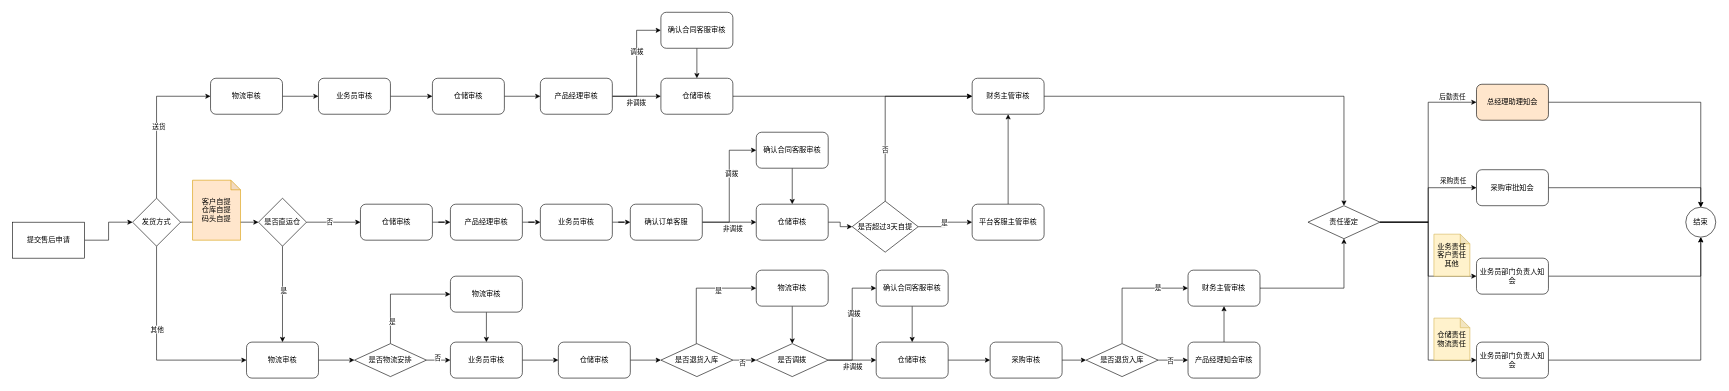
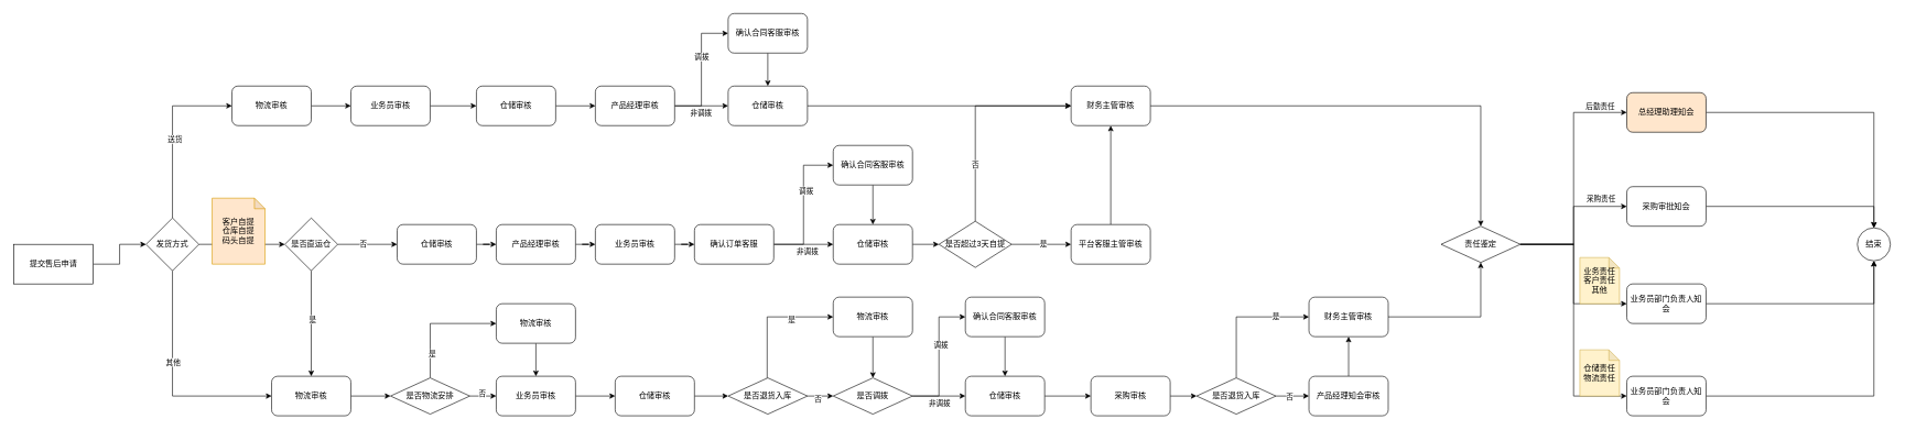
- <mxCell id="54" value="是否超过3天自提" style="rhombus;whiteSpace=wrap;html=1;" vertex="1" parent="1"><mxGeometry x="1420" y="335" width="110" height="85" as="geometry" /></mxCell>
+ <mxCell id="54" value="是否超过3天自提" style="rhombus;whiteSpace=wrap;html=1;" vertex="1" parent="1"><mxGeometry x="1420" y="335" width="110" height="70" as="geometry" /></mxCell>
